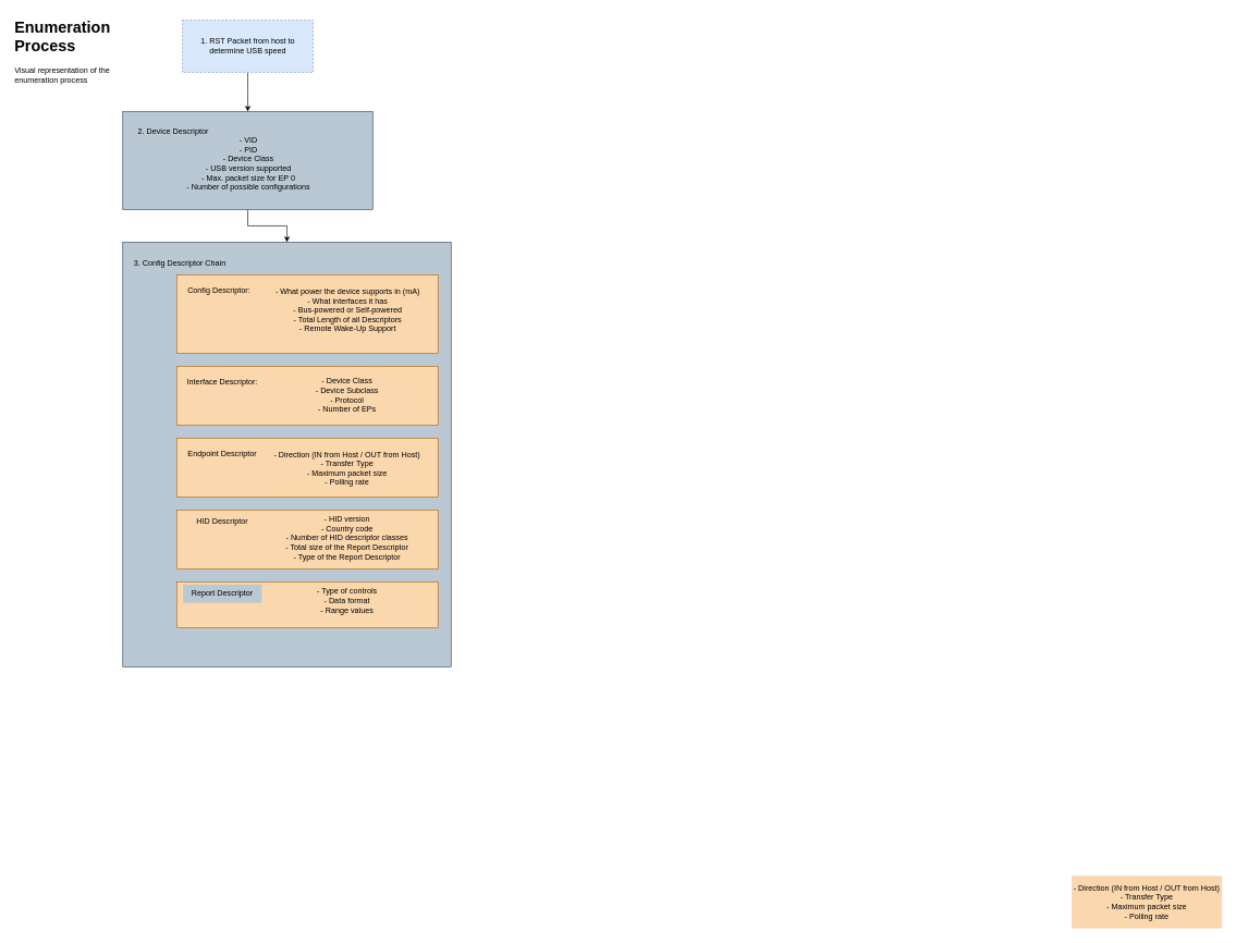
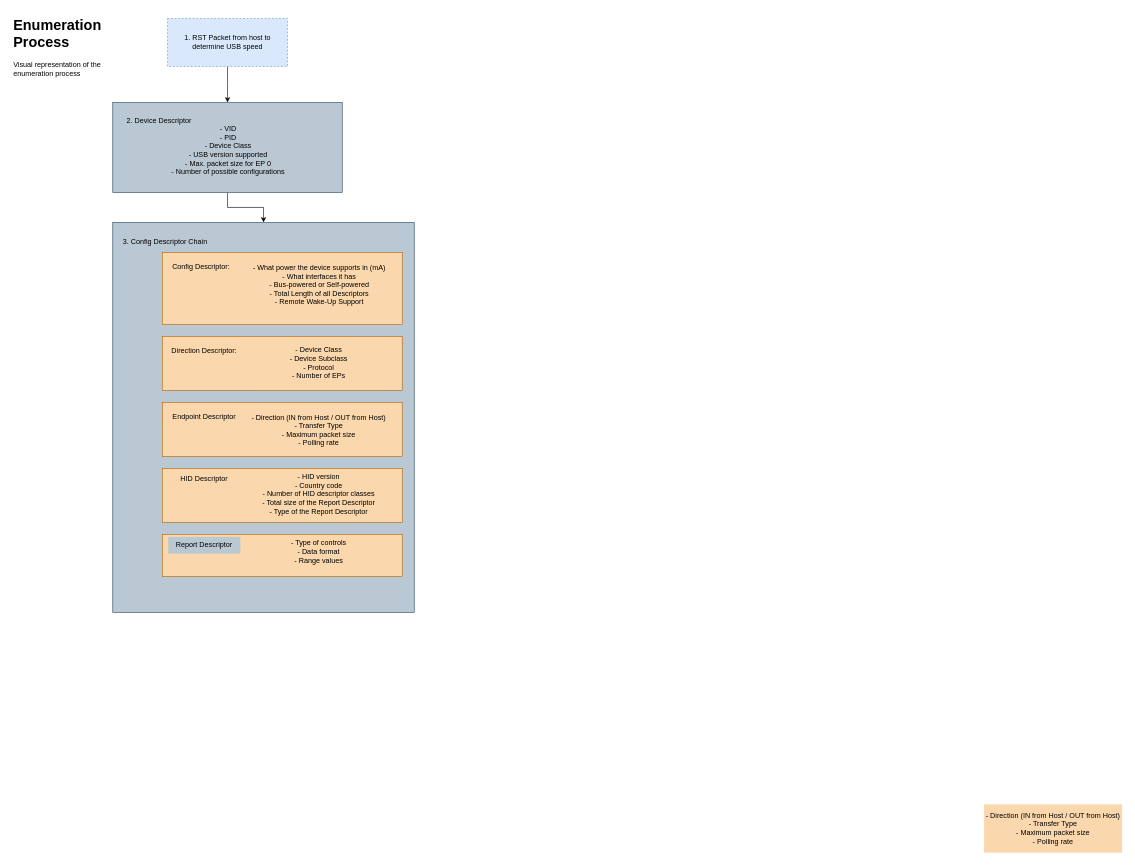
- <mxCell id="15" value="Interface Descriptor:" style="rounded=0;whiteSpace=wrap;html=1;fillColor=#fad7ac;strokeColor=none;" vertex="1" parent="1"><mxGeometry x="280" y="570" width="120" height="28" as="geometry" /></mxCell>
+ <mxCell id="15" value="Direction Descriptor:" style="rounded=0;whiteSpace=wrap;html=1;fillColor=#fad7ac;strokeColor=none;" vertex="1" parent="1"><mxGeometry x="280" y="570" width="120" height="28" as="geometry" /></mxCell>
